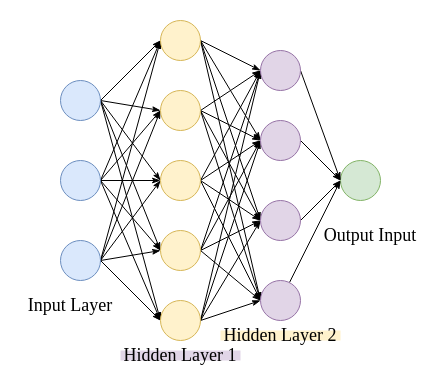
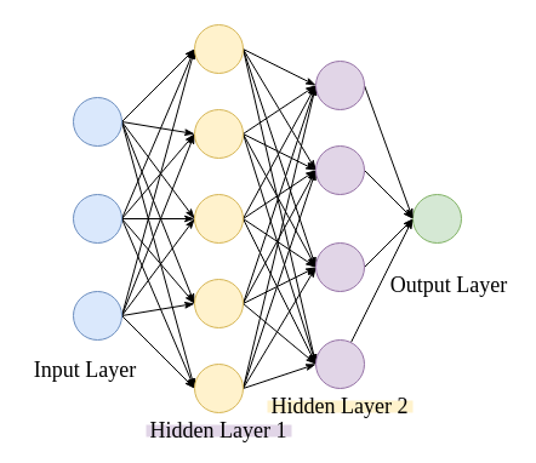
- <mxCell id="57" value="&lt;font face=&quot;Times New Roman&quot; style=&quot;font-size: 18px;&quot;&gt;Output Input&lt;/font&gt;" style="rounded=0;whiteSpace=wrap;html=1;strokeColor=none;fontSize=18;" parent="1" vertex="1"><mxGeometry x="320" y="230" width="100" height="10" as="geometry" /></mxCell>
+ <mxCell id="57" value="&lt;font face=&quot;Times New Roman&quot; style=&quot;font-size: 18px;&quot;&gt;Output Layer&lt;/font&gt;" style="rounded=0;whiteSpace=wrap;html=1;strokeColor=none;fontSize=18;" parent="1" vertex="1"><mxGeometry x="320" y="230" width="100" height="10" as="geometry" /></mxCell>
